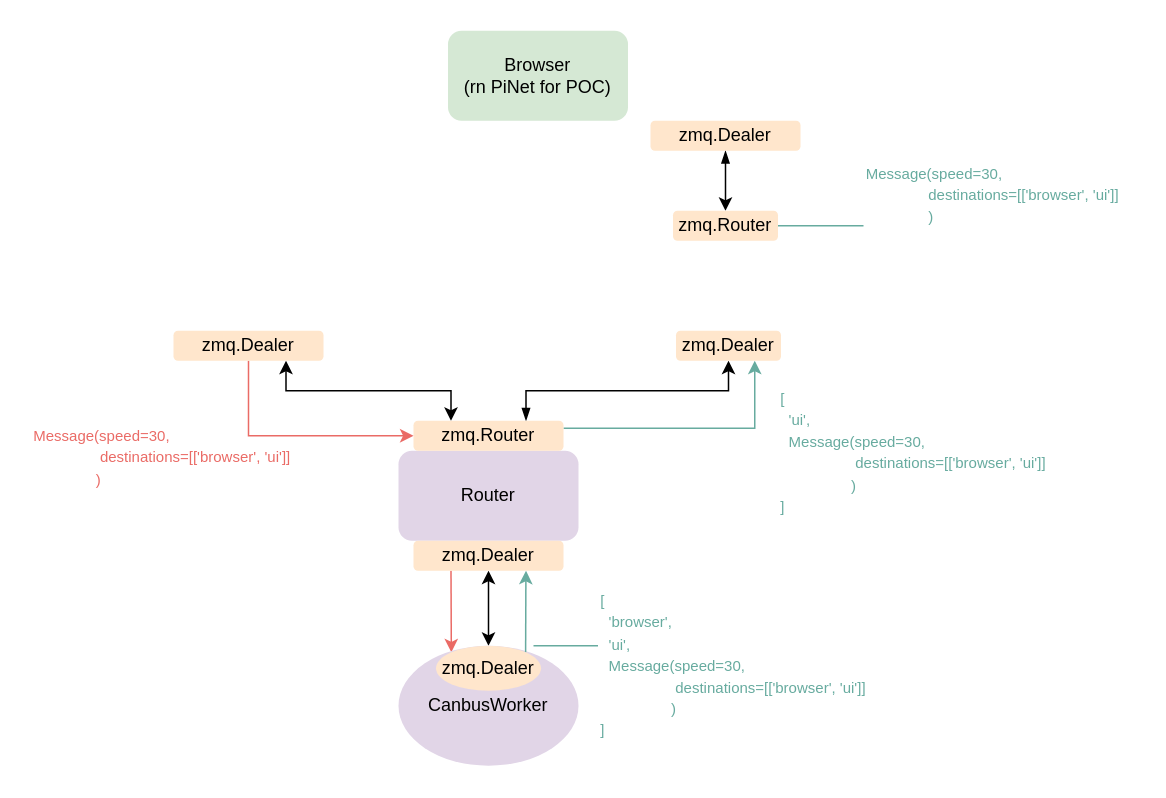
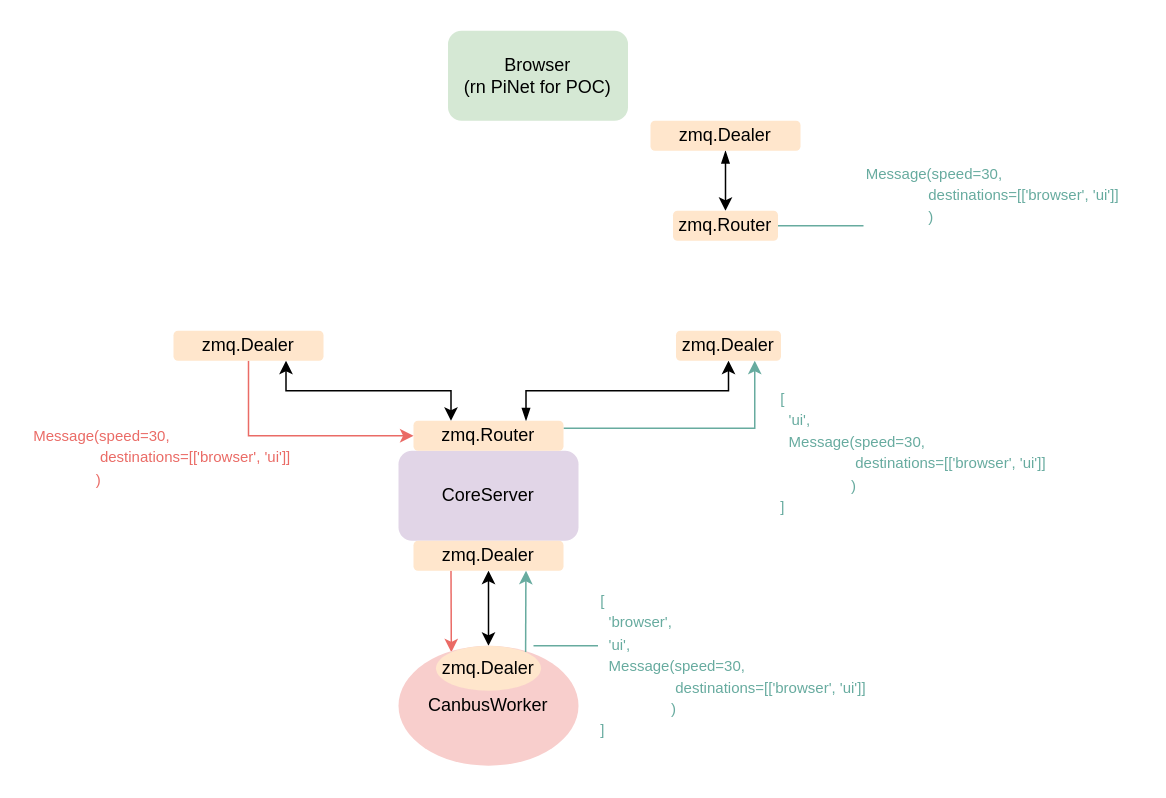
- <mxCell id="2" value="Router" style="rounded=1;whiteSpace=wrap;html=1;fillColor=#e1d5e7;strokeColor=none;fontColor=#000000;" parent="1" vertex="1"><mxGeometry x="265" y="300" width="120" height="60" as="geometry" /></mxCell>
+ <mxCell id="2" value="CoreServer" style="rounded=1;whiteSpace=wrap;html=1;fillColor=#e1d5e7;strokeColor=none;fontColor=#000000;" parent="1" vertex="1"><mxGeometry x="265" y="300" width="120" height="60" as="geometry" /></mxCell>
- <mxCell id="15" value="CanbusWorker" style="ellipse;whiteSpace=wrap;html=1;fillColor=#e1d5e7;strokeColor=none;fontColor=#000000;" parent="1" vertex="1"><mxGeometry x="265" y="430" width="120" height="80" as="geometry" /></mxCell>
+ <mxCell id="15" value="CanbusWorker" style="ellipse;whiteSpace=wrap;html=1;fillColor=#f8cecc;strokeColor=none;fontColor=#000000;" parent="1" vertex="1"><mxGeometry x="265" y="430" width="120" height="80" as="geometry" /></mxCell>
